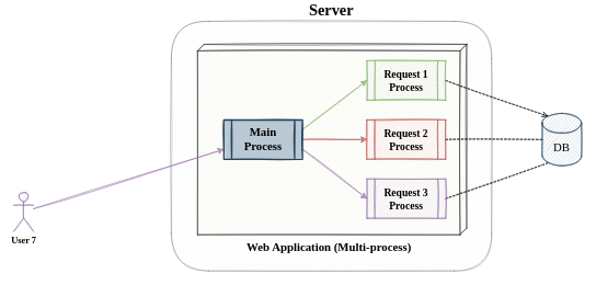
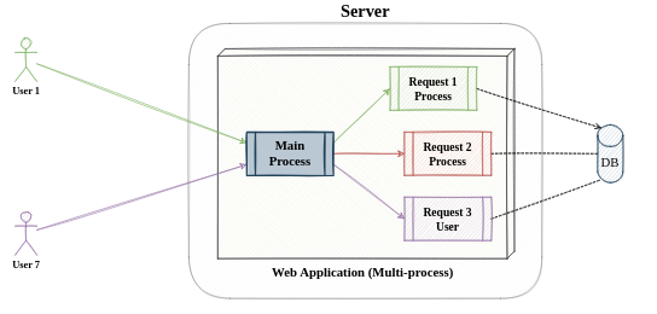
+ <mxCell id="5" value="User 1" style="shape=umlActor;verticalLabelPosition=bottom;verticalAlign=top;html=1;outlineConnect=0;fontFamily=Comic Sans MS;fontSize=14;fontStyle=1;sketch=1;fillColor=#d5e8d4;strokeColor=#82b366;" vertex="1" parent="1"><mxGeometry x="20" y="40" width="30" height="60" as="geometry" /></mxCell>
- <mxCell id="13" value="Request 1&lt;br&gt;Process" style="shape=process;whiteSpace=wrap;html=1;backgroundOutline=1;sketch=1;fontFamily=Comic Sans MS;fontSize=16;fillColor=#d5e8d4;strokeColor=#82b366;fontStyle=1" vertex="1" parent="1"><mxGeometry x="558" y="80" width="120" height="60" as="geometry" /></mxCell>
+ <mxCell id="13" value="Request 1&lt;br&gt;Process" style="shape=process;whiteSpace=wrap;html=1;backgroundOutline=1;sketch=1;fontFamily=Comic Sans MS;fontSize=16;fillColor=#d5e8d4;strokeColor=#82b366;fontStyle=1" vertex="1" parent="1"><mxGeometry x="538" y="80" width="120" height="60" as="geometry" /></mxCell>
+ <mxCell id="4" style="edgeStyle=none;rounded=0;sketch=1;orthogonalLoop=1;jettySize=auto;html=1;entryX=0;entryY=0.25;entryDx=0;entryDy=0;fontFamily=Comic Sans MS;fontSize=14;fillColor=#d5e8d4;strokeColor=#82b366;" edge="1" parent="1" source="5" target="11"><mxGeometry relative="1" as="geometry" /></mxCell>
- <mxCell id="18" value="DB" style="shape=cylinder3;whiteSpace=wrap;html=1;boundedLbl=1;backgroundOutline=1;size=15;sketch=1;fontFamily=Comic Sans MS;fontSize=18;fillColor=#bac8d3;strokeColor=#23445d;" vertex="1" parent="1"><mxGeometry x="825" y="160" width="60" height="80" as="geometry" /></mxCell>
+ <mxCell id="18" value="DB" style="shape=cylinder3;whiteSpace=wrap;html=1;boundedLbl=1;backgroundOutline=1;size=15;sketch=1;fontFamily=Comic Sans MS;fontSize=18;fillColor=#bac8d3;strokeColor=#23445d;" vertex="1" parent="1"><mxGeometry x="825" y="160" width="35" height="80" as="geometry" /></mxCell>
- <mxCell id="17" value="Request 3&lt;br&gt;Process" style="shape=process;whiteSpace=wrap;html=1;backgroundOutline=1;sketch=1;fontFamily=Comic Sans MS;fontSize=16;fillColor=#e1d5e7;strokeColor=#9673a6;fontStyle=1" vertex="1" parent="1"><mxGeometry x="558" y="260" width="120" height="60" as="geometry" /></mxCell>
+ <mxCell id="17" value="Request 3&lt;br&gt;User" style="shape=process;whiteSpace=wrap;html=1;backgroundOutline=1;sketch=1;fontFamily=Comic Sans MS;fontSize=16;fillColor=#e1d5e7;strokeColor=#9673a6;fontStyle=1" vertex="1" parent="1"><mxGeometry x="558" y="260" width="120" height="60" as="geometry" /></mxCell>
